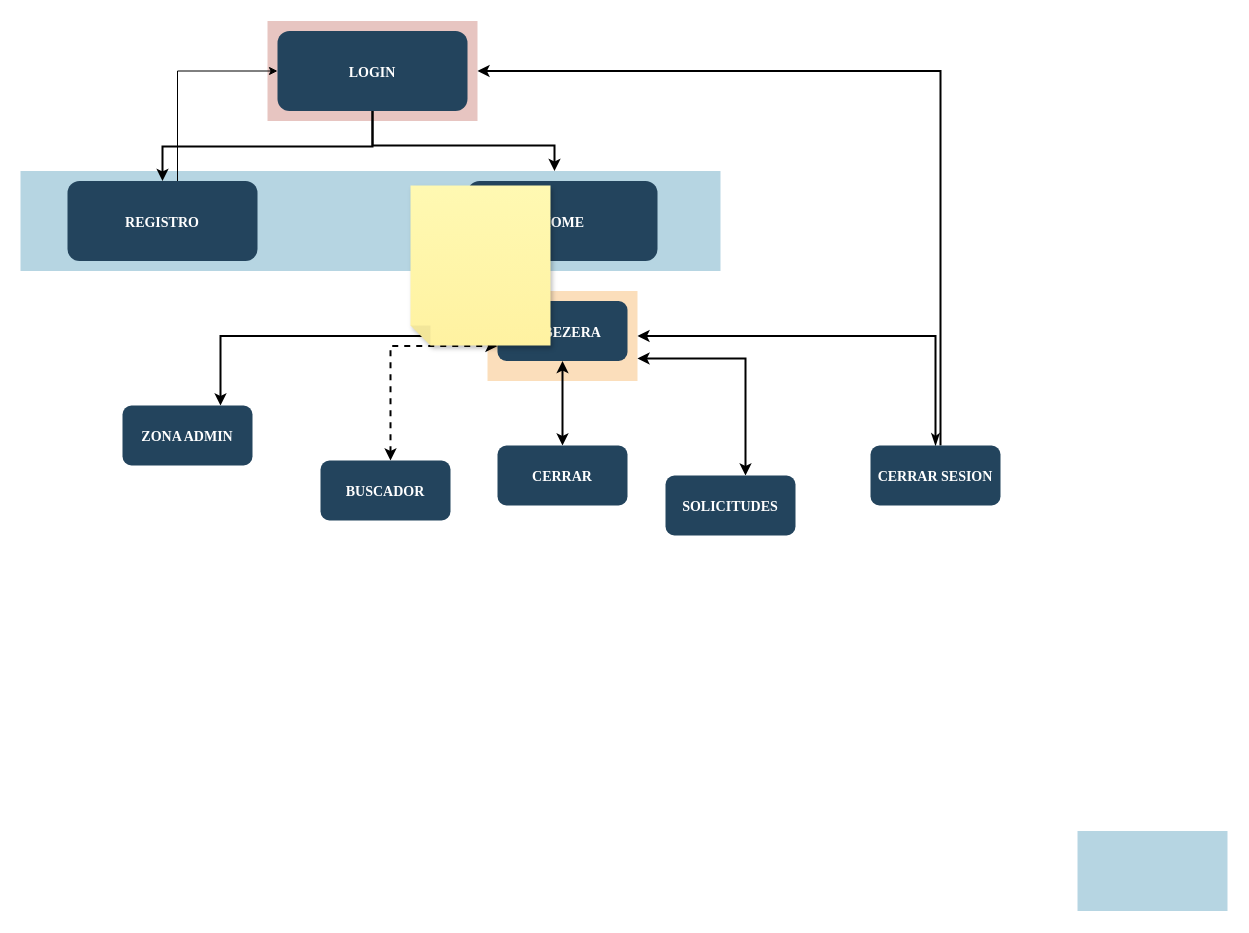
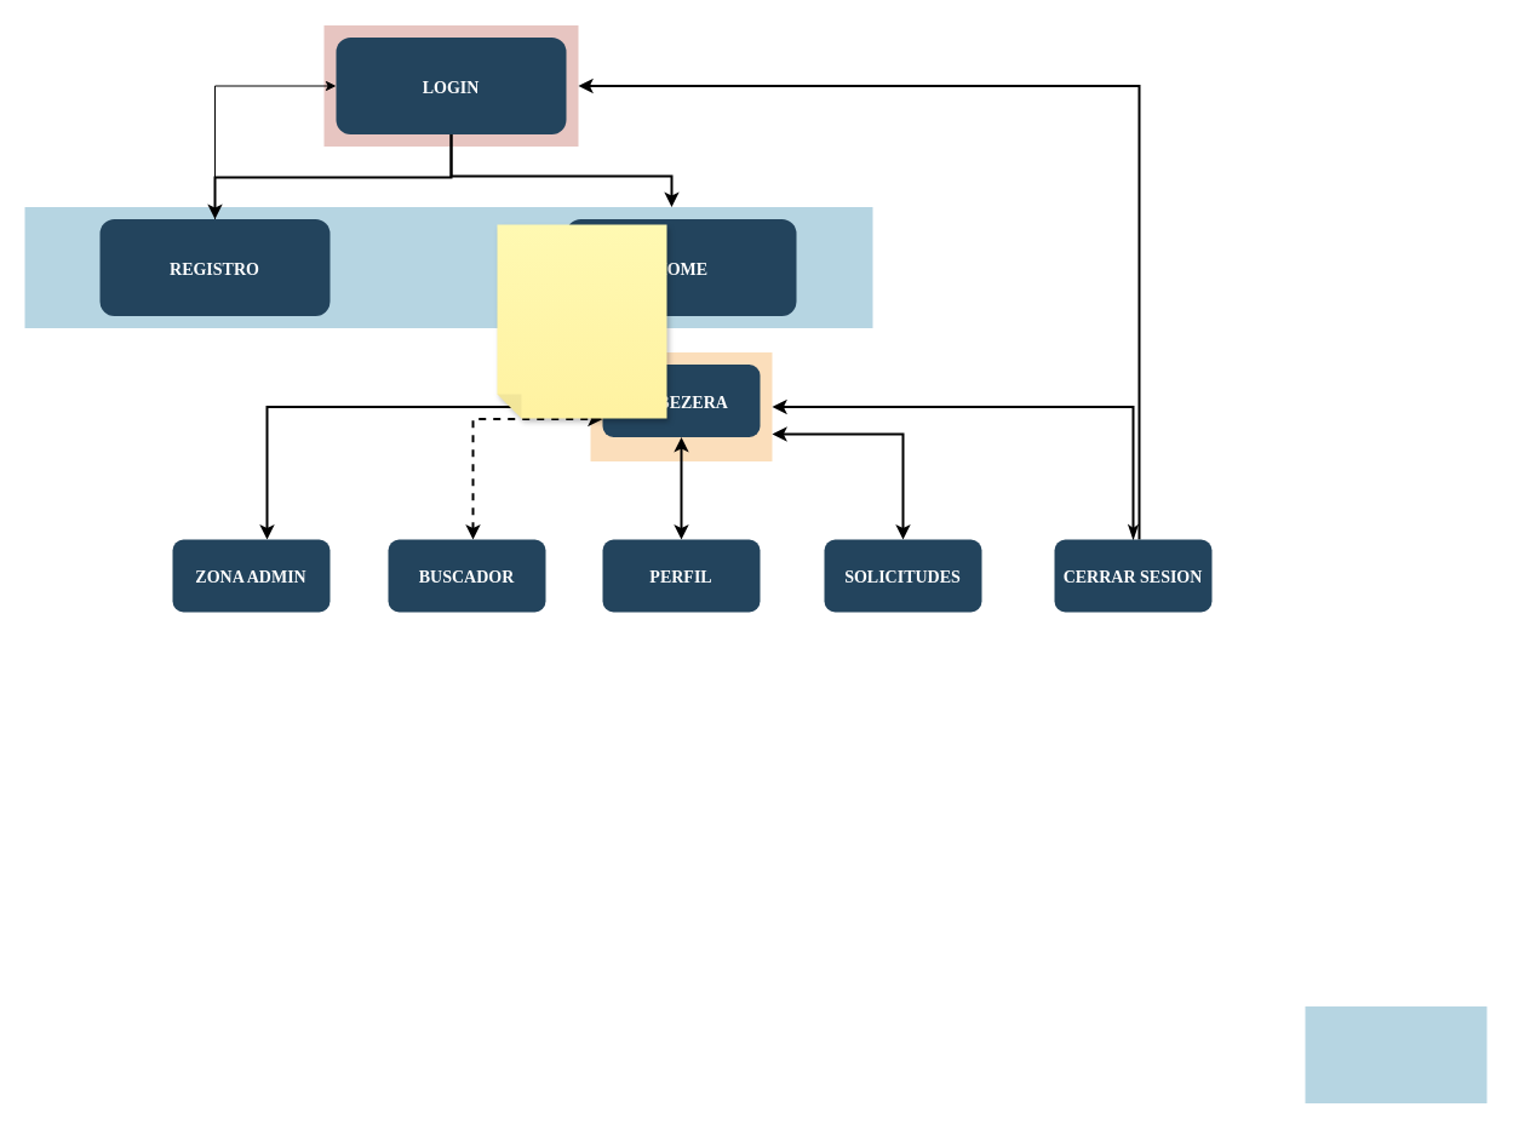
- <mxCell id="10" value="REGISTRO" style="rounded=1;fillColor=#23445D;gradientColor=none;strokeColor=none;fontColor=#FFFFFF;fontStyle=1;fontFamily=Tahoma;fontSize=14" parent="1" vertex="1"><mxGeometry x="67" y="180.5" width="190" height="80" as="geometry" /></mxCell>
+ <mxCell id="10" value="REGISTRO" style="rounded=1;fillColor=#23445D;gradientColor=none;strokeColor=none;fontColor=#FFFFFF;fontStyle=1;fontFamily=Tahoma;fontSize=14" parent="1" vertex="1"><mxGeometry x="82" y="180.5" width="190" height="80" as="geometry" /></mxCell>
- <mxCell id="20" value="ZONA ADMIN" style="rounded=1;fillColor=#23445D;gradientColor=none;strokeColor=none;fontColor=#FFFFFF;fontStyle=1;fontFamily=Tahoma;fontSize=14" vertex="1" parent="1"><mxGeometry x="122" y="405" width="130" height="60" as="geometry" /></mxCell>
+ <mxCell id="20" value="ZONA ADMIN" style="rounded=1;fillColor=#23445D;gradientColor=none;strokeColor=none;fontColor=#FFFFFF;fontStyle=1;fontFamily=Tahoma;fontSize=14" vertex="1" parent="1"><mxGeometry x="142" y="445" width="130" height="60" as="geometry" /></mxCell>
- <mxCell id="14" value="CERRAR" style="rounded=1;fillColor=#23445D;gradientColor=none;strokeColor=none;fontColor=#FFFFFF;fontStyle=1;fontFamily=Tahoma;fontSize=14" vertex="1" parent="1"><mxGeometry x="497" y="445" width="130" height="60" as="geometry" /></mxCell>
+ <mxCell id="14" value="PERFIL" style="rounded=1;fillColor=#23445D;gradientColor=none;strokeColor=none;fontColor=#FFFFFF;fontStyle=1;fontFamily=Tahoma;fontSize=14" vertex="1" parent="1"><mxGeometry x="497" y="445" width="130" height="60" as="geometry" /></mxCell>
- <mxCell id="18" value="BUSCADOR" style="rounded=1;fillColor=#23445D;gradientColor=none;strokeColor=none;fontColor=#FFFFFF;fontStyle=1;fontFamily=Tahoma;fontSize=14" vertex="1" parent="1"><mxGeometry x="320" y="460" width="130" height="60" as="geometry" /></mxCell>
+ <mxCell id="18" value="BUSCADOR" style="rounded=1;fillColor=#23445D;gradientColor=none;strokeColor=none;fontColor=#FFFFFF;fontStyle=1;fontFamily=Tahoma;fontSize=14" vertex="1" parent="1"><mxGeometry x="320" y="445" width="130" height="60" as="geometry" /></mxCell>
- <mxCell id="16" value="SOLICITUDES" style="rounded=1;fillColor=#23445D;gradientColor=none;strokeColor=none;fontColor=#FFFFFF;fontStyle=1;fontFamily=Tahoma;fontSize=14" vertex="1" parent="1"><mxGeometry x="665" y="475" width="130" height="60" as="geometry" /></mxCell>
+ <mxCell id="16" value="SOLICITUDES" style="rounded=1;fillColor=#23445D;gradientColor=none;strokeColor=none;fontColor=#FFFFFF;fontStyle=1;fontFamily=Tahoma;fontSize=14" vertex="1" parent="1"><mxGeometry x="680" y="445" width="130" height="60" as="geometry" /></mxCell>
